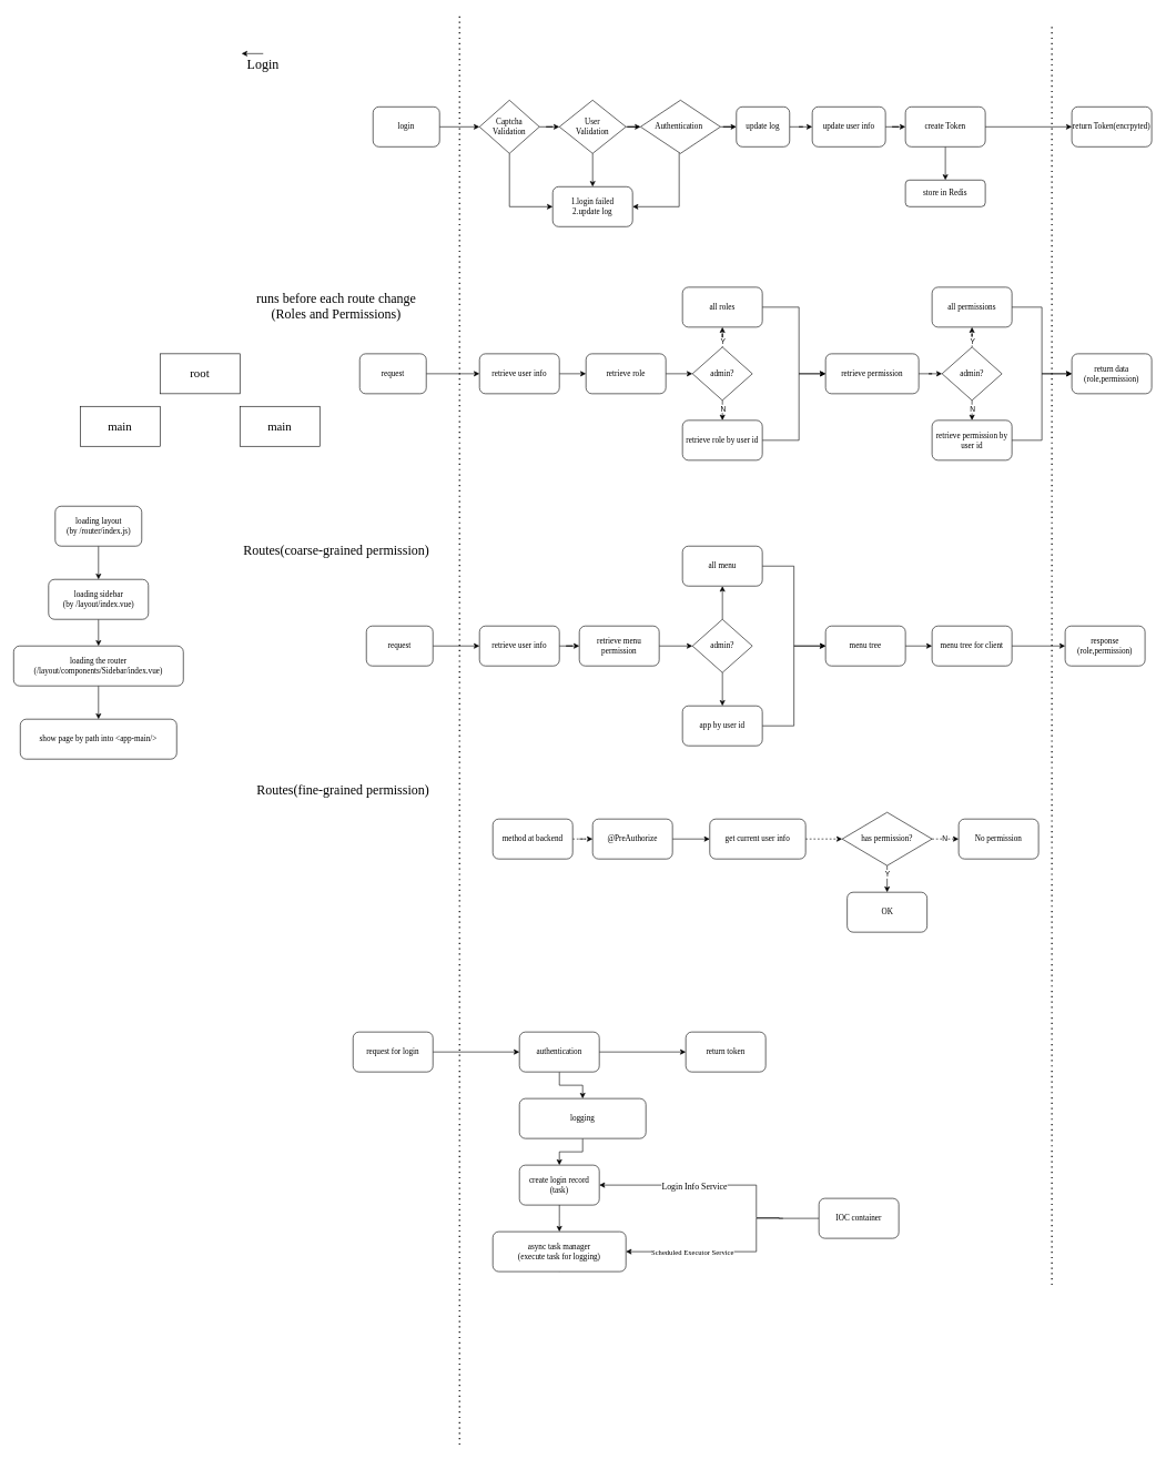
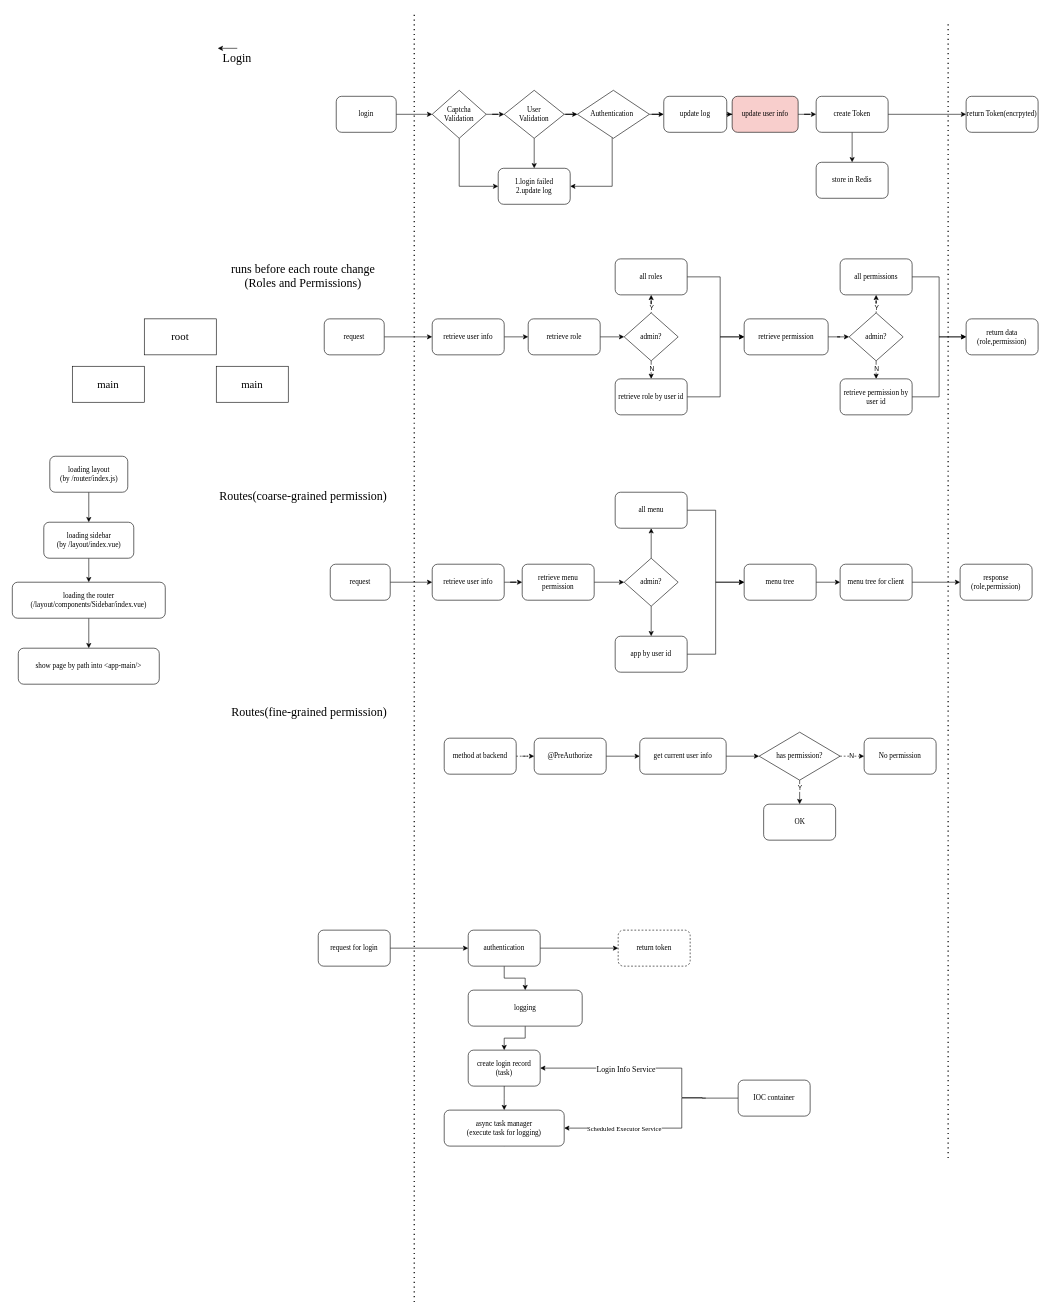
- <mxCell id="16" value="update log" style="rounded=1;whiteSpace=wrap;html=1;fontFamily=Verdana;fontSize=12;" parent="1" vertex="1"><mxGeometry x="1106" y="160" width="80" height="60" as="geometry" /></mxCell>
+ <mxCell id="16" value="update log" style="rounded=1;whiteSpace=wrap;html=1;fontFamily=Verdana;fontSize=12;" parent="1" vertex="1"><mxGeometry x="1106" y="160" width="105" height="60" as="geometry" /></mxCell>
- <mxCell id="18" value="update user info" style="rounded=1;whiteSpace=wrap;html=1;fontFamily=Verdana;fontSize=12;" parent="1" vertex="1"><mxGeometry x="1220" y="160" width="110" height="60" as="geometry" /></mxCell>
+ <mxCell id="18" value="update user info" style="rounded=1;whiteSpace=wrap;html=1;fontFamily=Verdana;fontSize=12;fillColor=#f8cecc;" parent="1" vertex="1"><mxGeometry x="1220" y="160" width="110" height="60" as="geometry" /></mxCell>
- <mxCell id="22" value="store in Redis" style="rounded=1;whiteSpace=wrap;html=1;fontFamily=Verdana;fontSize=12;" parent="1" vertex="1"><mxGeometry x="1360" y="270" width="120" height="40" as="geometry" /></mxCell>
+ <mxCell id="22" value="store in Redis" style="rounded=1;whiteSpace=wrap;html=1;fontFamily=Verdana;fontSize=12;" parent="1" vertex="1"><mxGeometry x="1360" y="270" width="120" height="60" as="geometry" /></mxCell>
- <mxCell id="88" value="" style="edgeStyle=orthogonalEdgeStyle;rounded=0;orthogonalLoop=1;jettySize=auto;html=1;dashed=1;" parent="1" source="89" target="94" edge="1"><mxGeometry relative="1" as="geometry" /></mxCell>
+ <mxCell id="88" value="" style="edgeStyle=orthogonalEdgeStyle;rounded=0;orthogonalLoop=1;jettySize=auto;html=1;" parent="1" source="89" target="94" edge="1"><mxGeometry relative="1" as="geometry" /></mxCell>
- <mxCell id="102" value="return token" style="rounded=1;whiteSpace=wrap;html=1;fontFamily=Verdana;fontSize=12;" parent="1" vertex="1"><mxGeometry x="1030" y="1550" width="120" height="60" as="geometry" /></mxCell>
+ <mxCell id="102" value="return token" style="rounded=1;whiteSpace=wrap;html=1;fontFamily=Verdana;fontSize=12;dashed=1;" parent="1" vertex="1"><mxGeometry x="1030" y="1550" width="120" height="60" as="geometry" /></mxCell>
